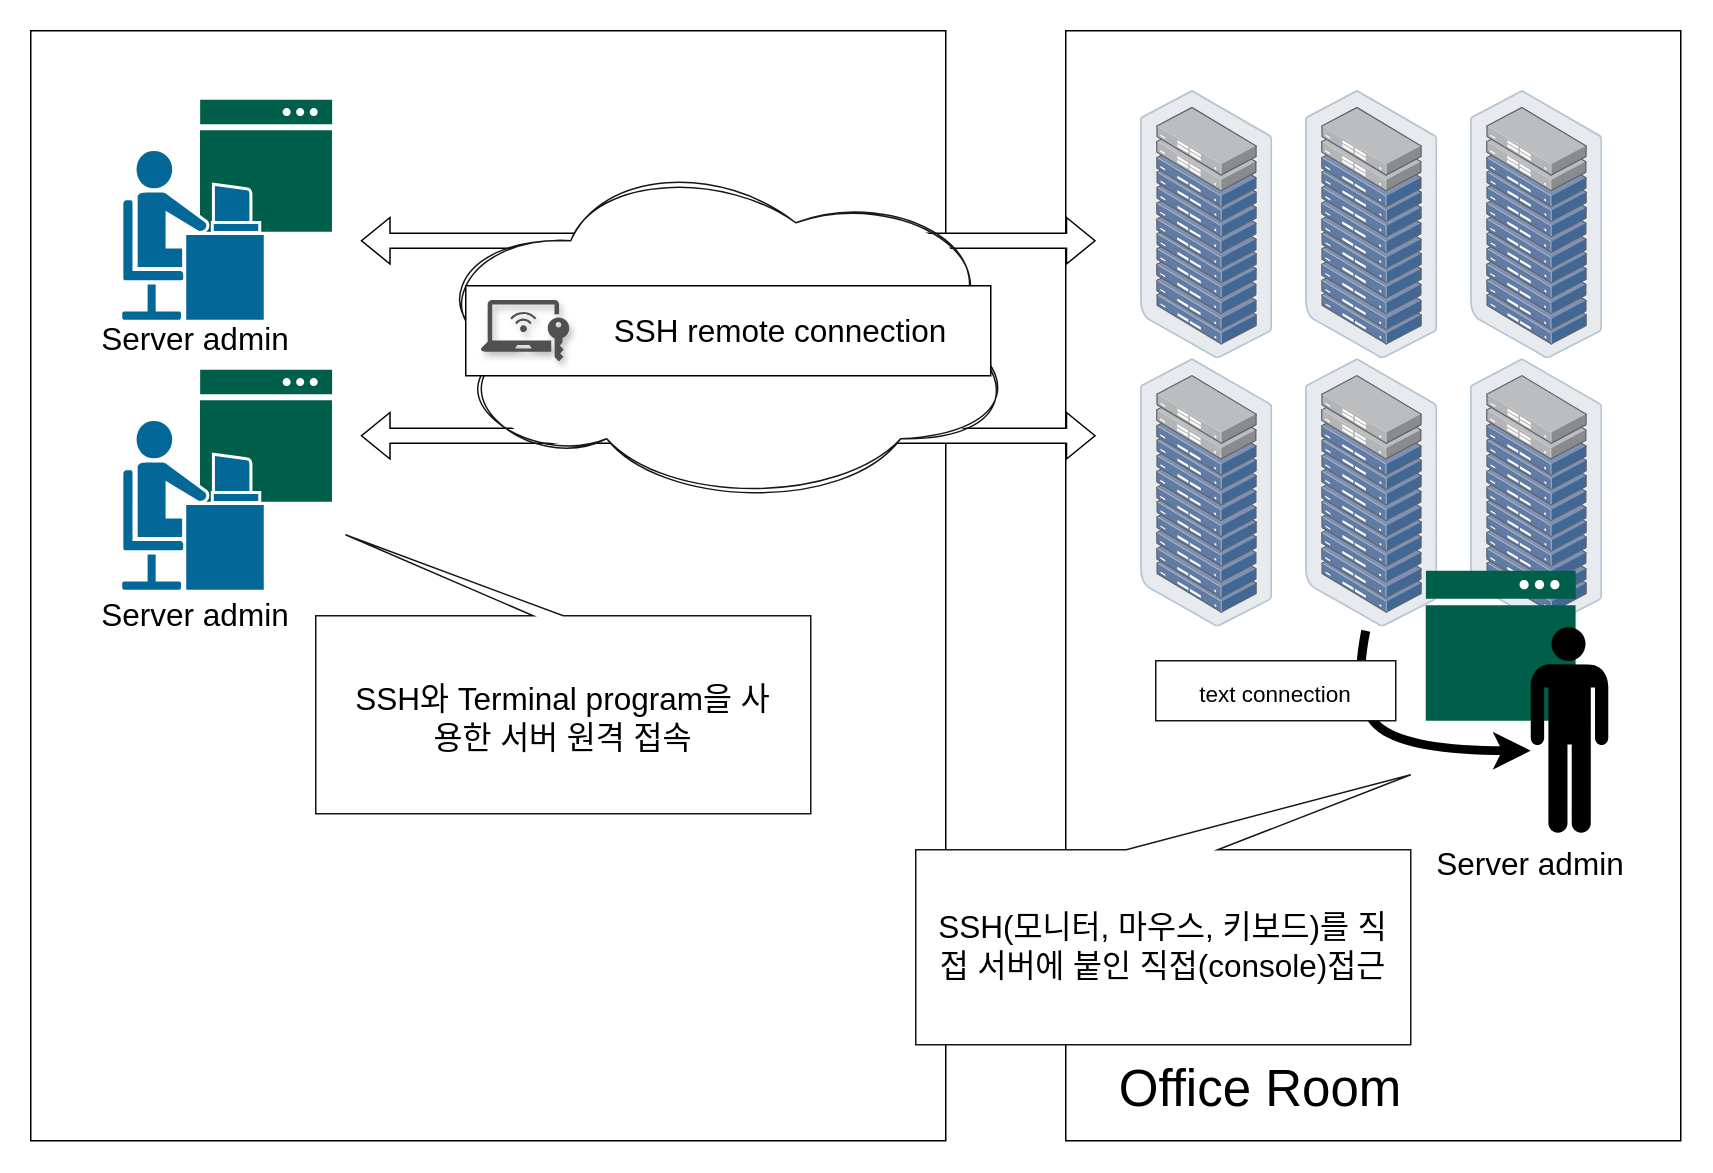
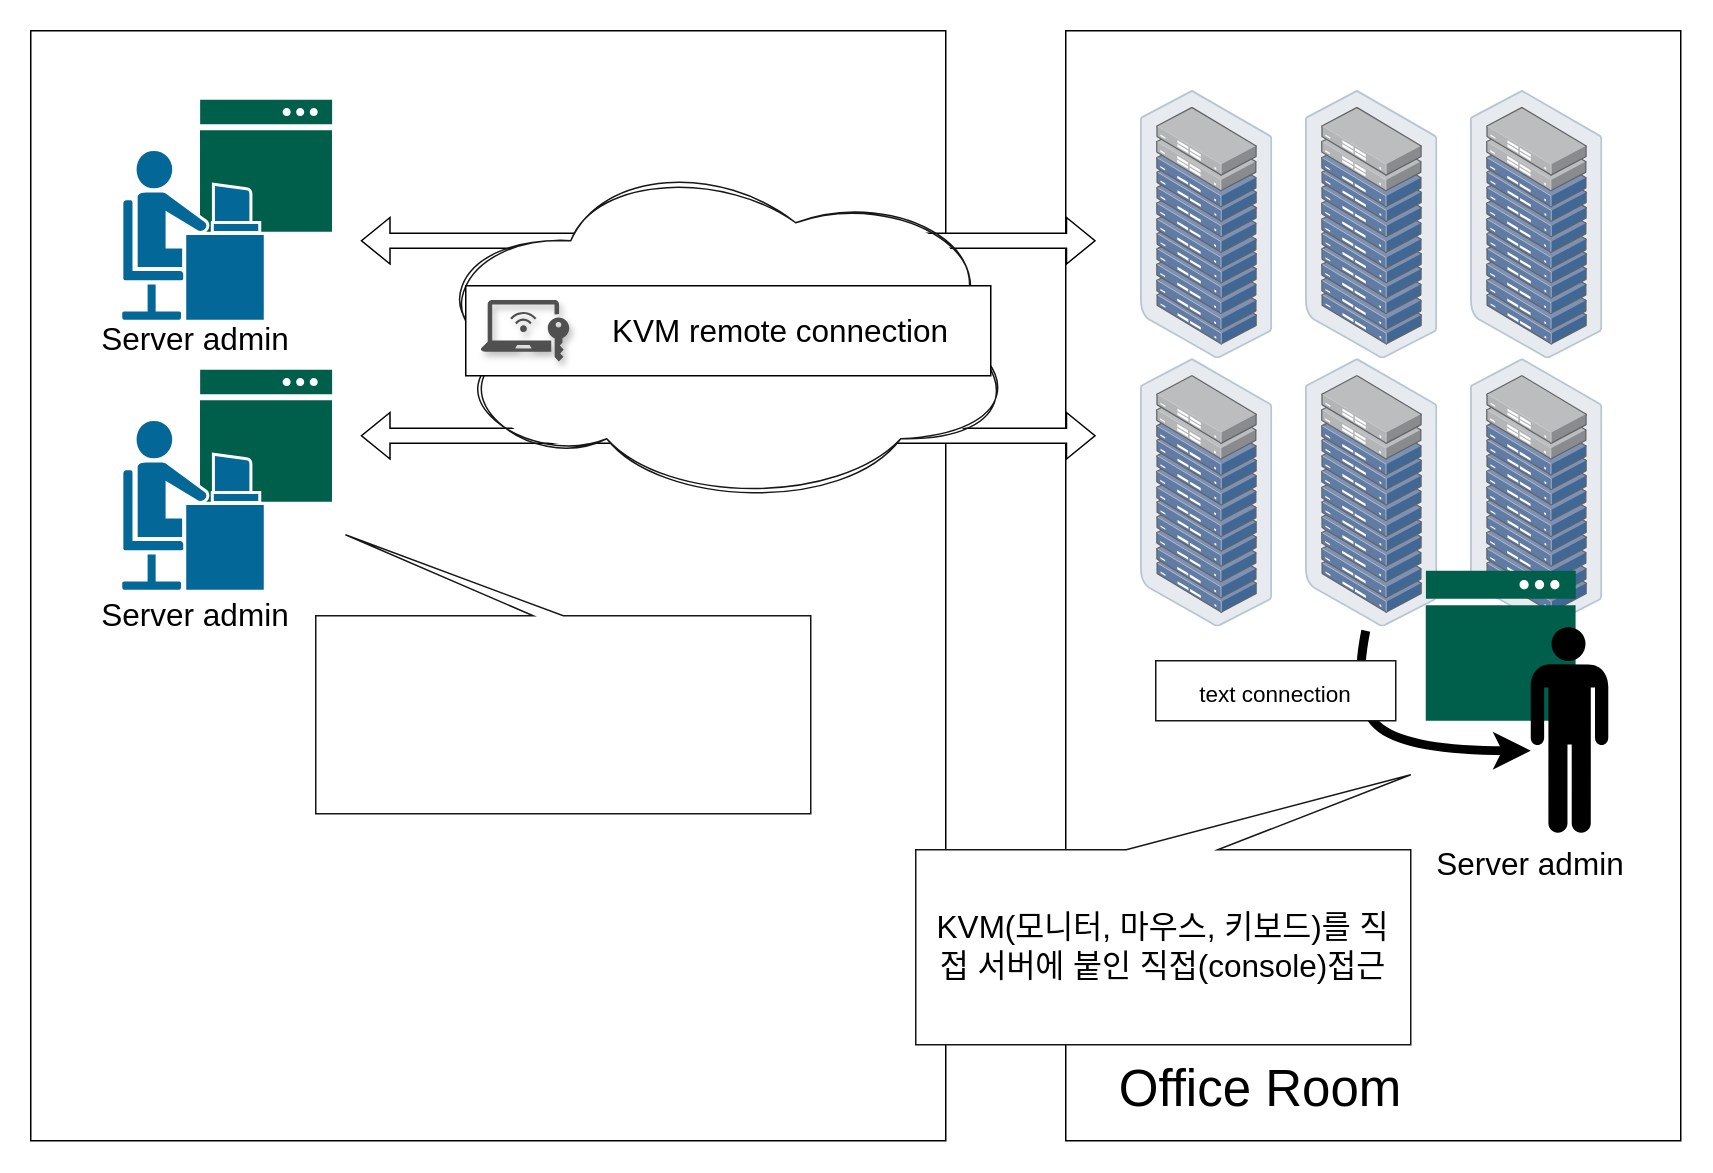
- <mxCell id="31" value="SSH remote connection" style="text;html=1;strokeColor=none;fillColor=none;align=center;verticalAlign=middle;whiteSpace=wrap;rounded=0;fontSize=21;" vertex="1" parent="28"><mxGeometry x="90" y="15" width="240" height="30" as="geometry" /></mxCell>
+ <mxCell id="31" value="KVM remote connection" style="text;html=1;strokeColor=none;fillColor=none;align=center;verticalAlign=middle;whiteSpace=wrap;rounded=0;fontSize=21;" vertex="1" parent="28"><mxGeometry x="90" y="15" width="240" height="30" as="geometry" /></mxCell>
- <mxCell id="37" value="SSH와 Terminal program을 사용한 서버 원격 접속" style="text;html=1;strokeColor=none;fillColor=none;align=center;verticalAlign=middle;whiteSpace=wrap;rounded=0;fontSize=21;" vertex="1" parent="26"><mxGeometry x="230" y="430" width="290" height="96" as="geometry" /></mxCell>
- <mxCell id="38" value="SSH(모니터, 마우스, 키보드)를 직접 서버에 붙인 직접(console)접근" style="text;html=1;strokeColor=none;fillColor=none;align=center;verticalAlign=middle;whiteSpace=wrap;rounded=0;fontSize=21;" vertex="1" parent="26"><mxGeometry x="620" y="580" width="310" height="100" as="geometry" /></mxCell>
+ <mxCell id="38" value="KVM(모니터, 마우스, 키보드)를 직접 서버에 붙인 직접(console)접근" style="text;html=1;strokeColor=none;fillColor=none;align=center;verticalAlign=middle;whiteSpace=wrap;rounded=0;fontSize=21;" vertex="1" parent="26"><mxGeometry x="620" y="580" width="310" height="100" as="geometry" /></mxCell>
